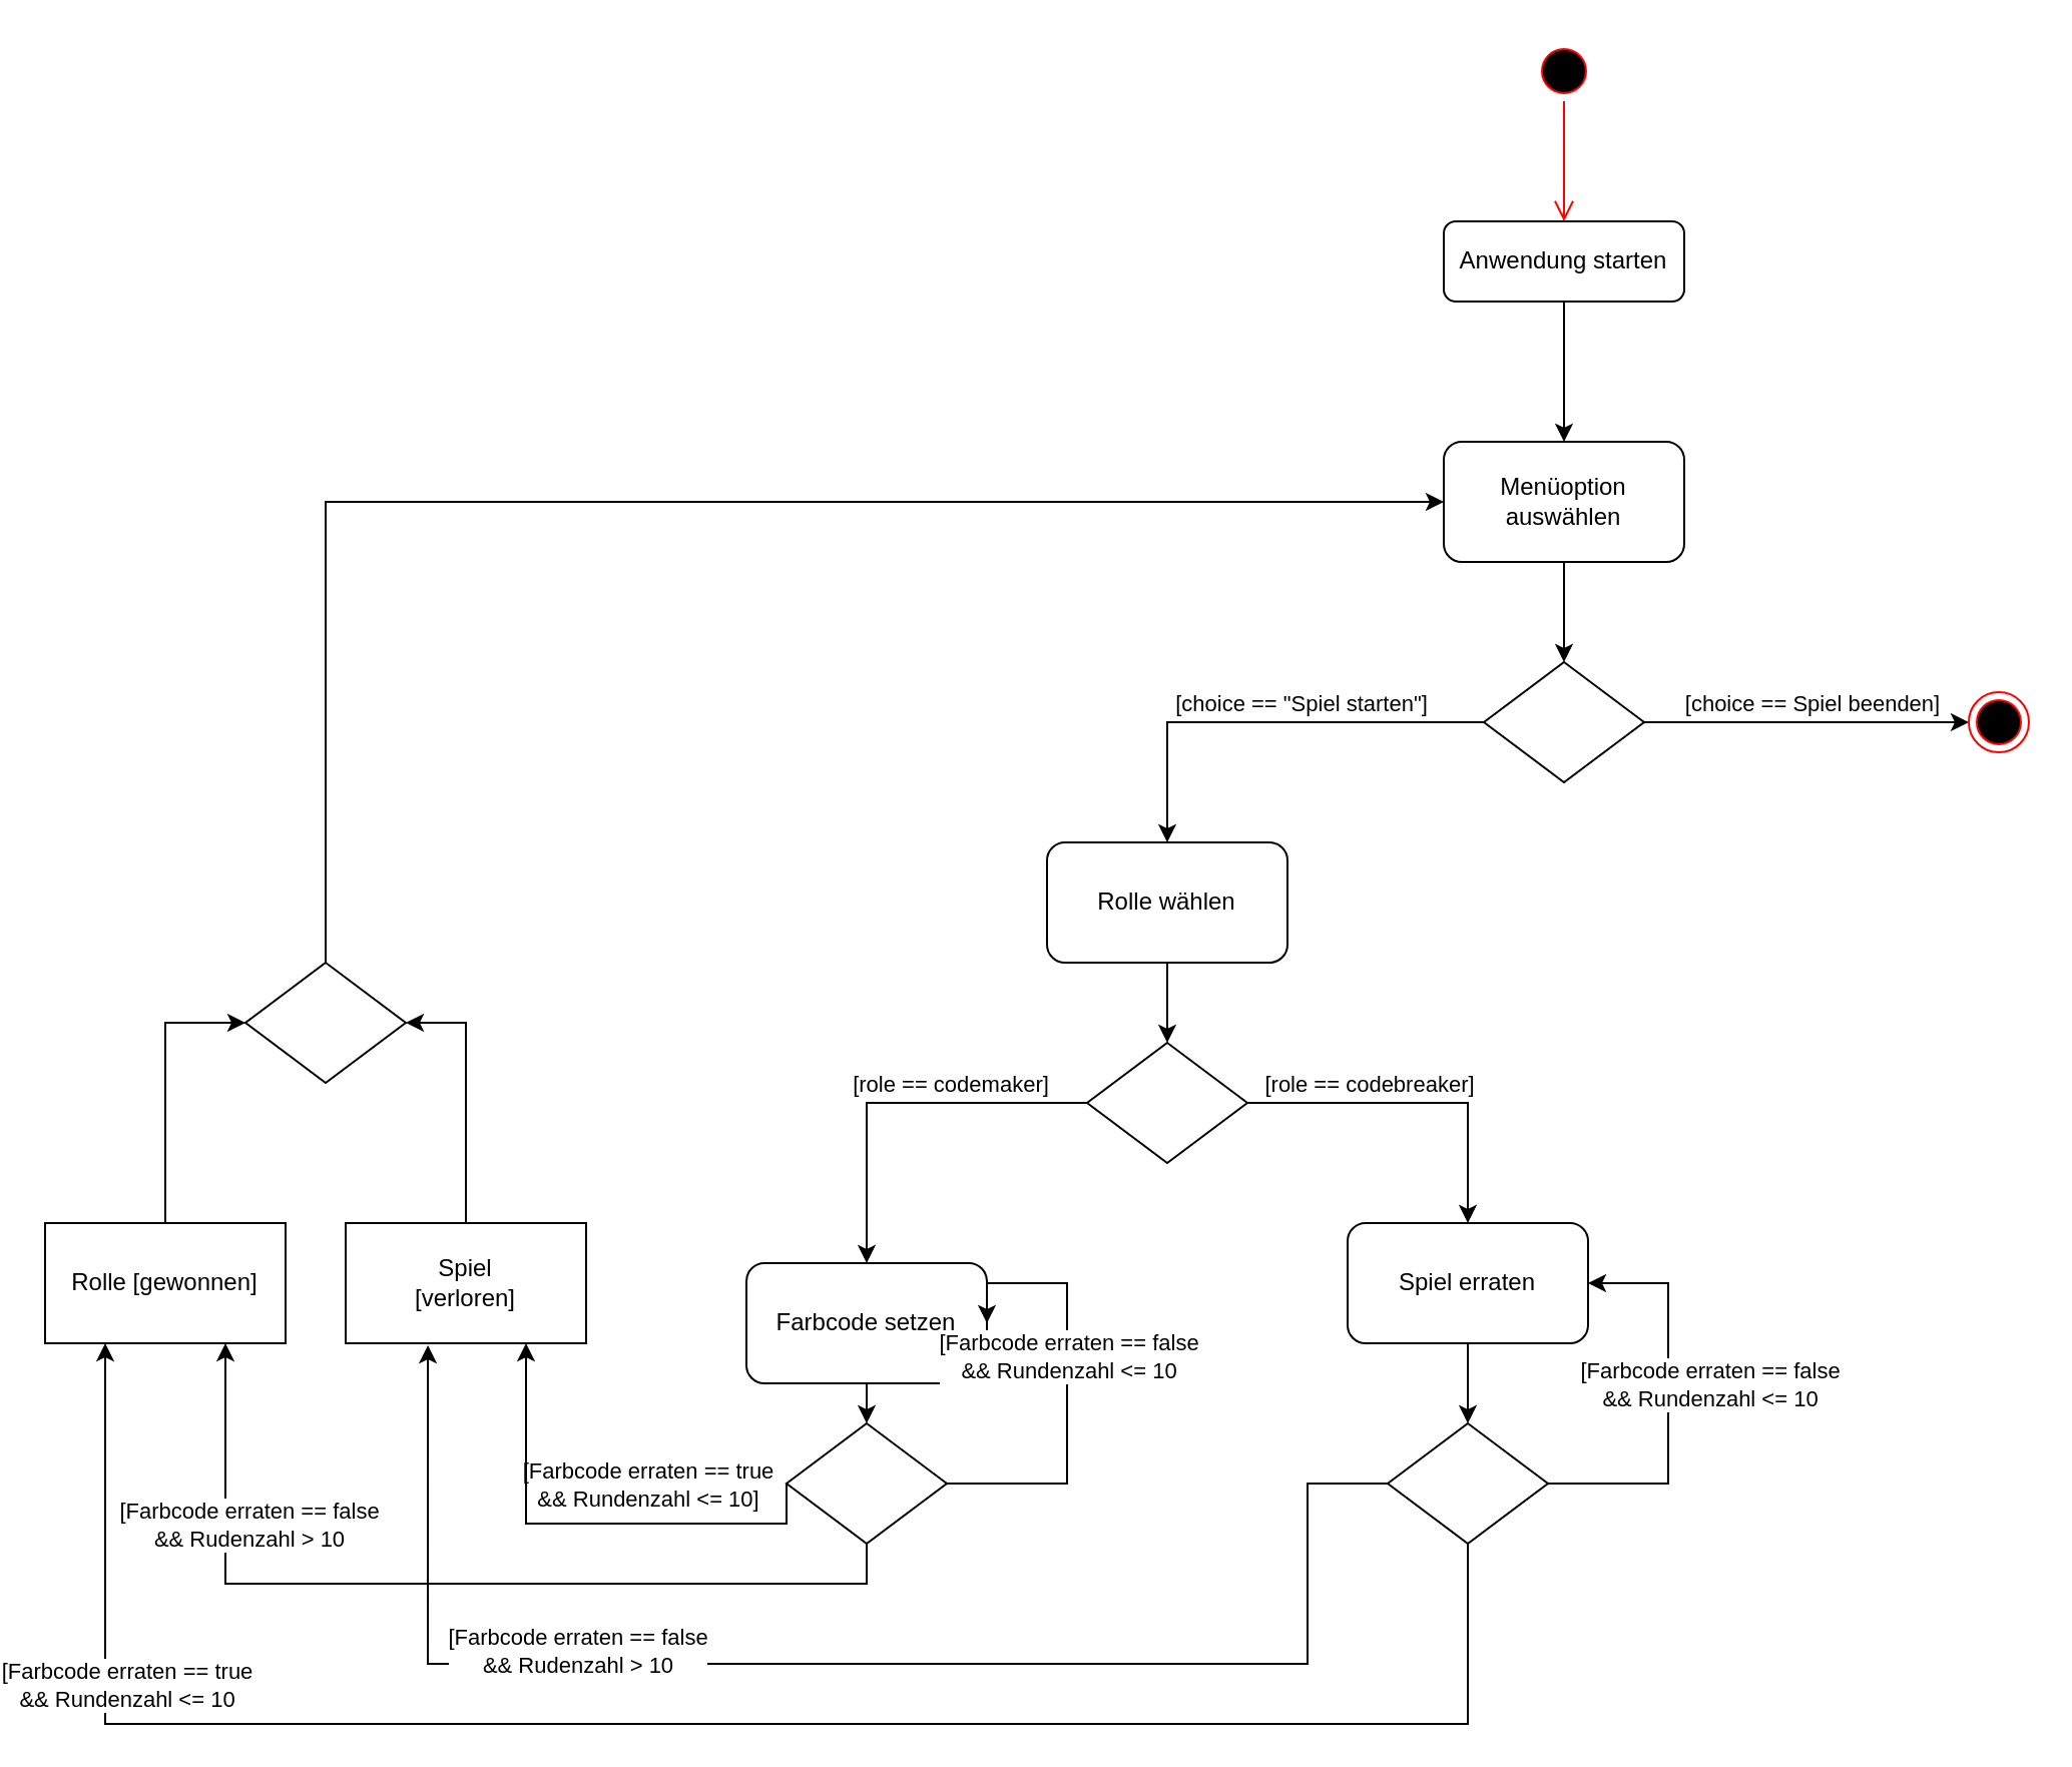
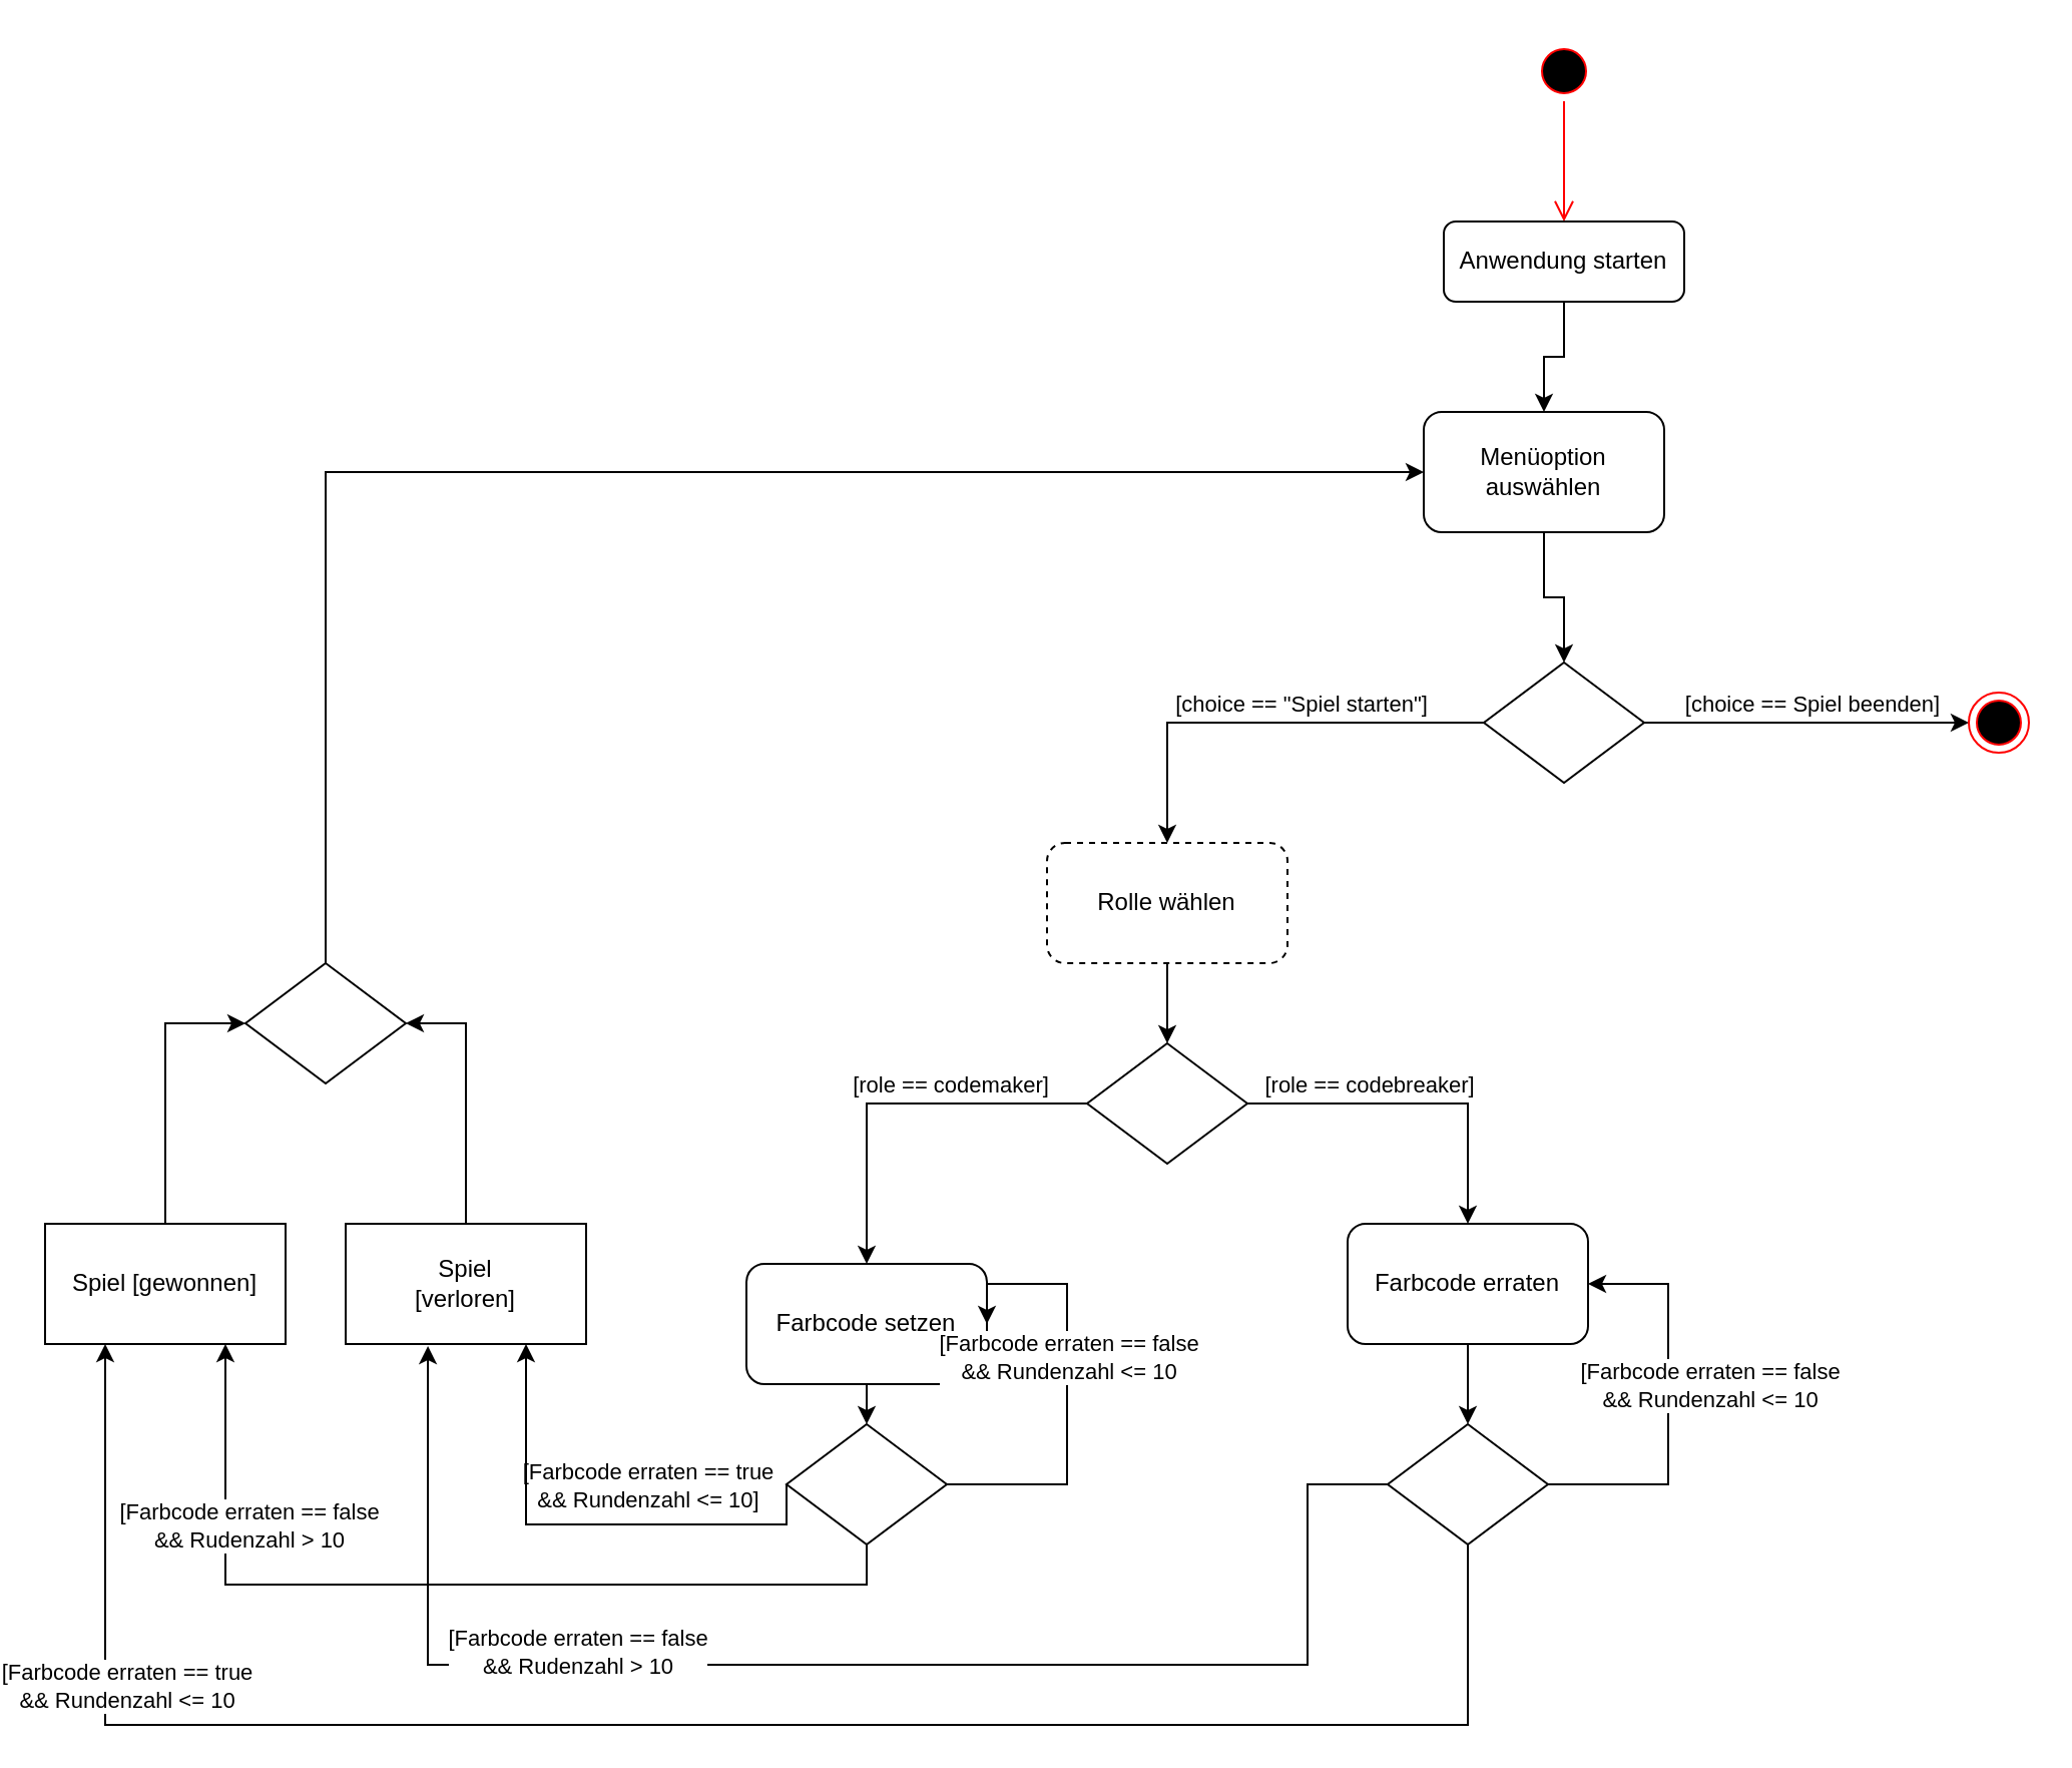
- <mxCell id="28" value="Menüoption auswählen" style="rounded=1;whiteSpace=wrap;html=1;" parent="1" vertex="1"><mxGeometry x="718" y="220" width="120" height="60" as="geometry" /></mxCell>
+ <mxCell id="28" value="Menüoption auswählen" style="rounded=1;whiteSpace=wrap;html=1;" parent="1" vertex="1"><mxGeometry x="708" y="205" width="120" height="60" as="geometry" /></mxCell>
- <mxCell id="17" value="&lt;div&gt;Rolle wählen&lt;/div&gt;" style="rounded=1;whiteSpace=wrap;html=1;" parent="1" vertex="1"><mxGeometry x="520" y="420" width="120" height="60" as="geometry" /></mxCell>
+ <mxCell id="17" value="&lt;div&gt;Rolle wählen&lt;/div&gt;" style="rounded=1;whiteSpace=wrap;html=1;dashed=1;" parent="1" vertex="1"><mxGeometry x="520" y="420" width="120" height="60" as="geometry" /></mxCell>
- <mxCell id="35" value="Rolle [gewonnen]" style="rounded=0;whiteSpace=wrap;html=1;" parent="1" vertex="1"><mxGeometry x="20" y="610" width="120" height="60" as="geometry" /></mxCell>
+ <mxCell id="35" value="Spiel [gewonnen]" style="rounded=0;whiteSpace=wrap;html=1;" parent="1" vertex="1"><mxGeometry x="20" y="610" width="120" height="60" as="geometry" /></mxCell>
- <mxCell id="26" value="Spiel erraten" style="rounded=1;whiteSpace=wrap;html=1;" parent="1" vertex="1"><mxGeometry x="670" y="610" width="120" height="60" as="geometry" /></mxCell>
+ <mxCell id="26" value="Farbcode erraten" style="rounded=1;whiteSpace=wrap;html=1;" parent="1" vertex="1"><mxGeometry x="670" y="610" width="120" height="60" as="geometry" /></mxCell>
